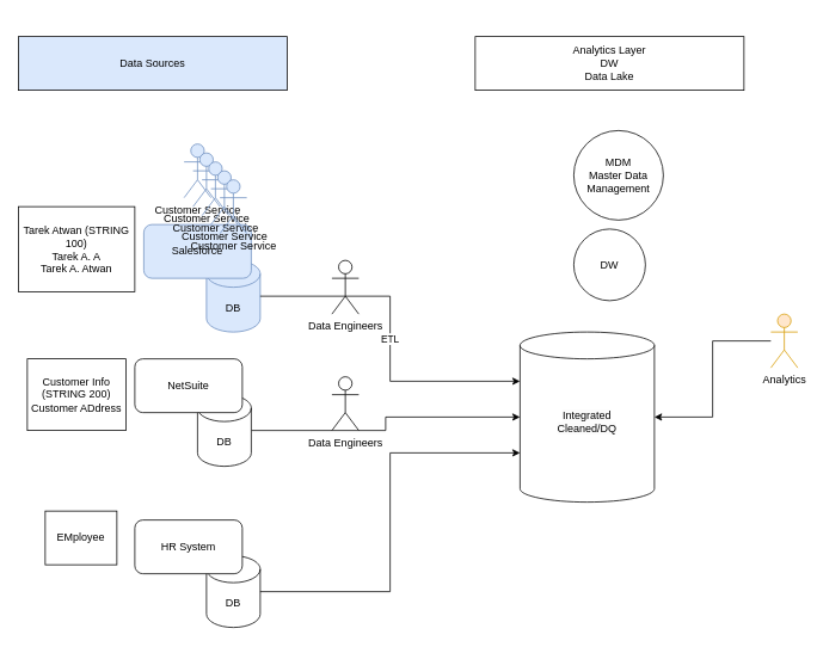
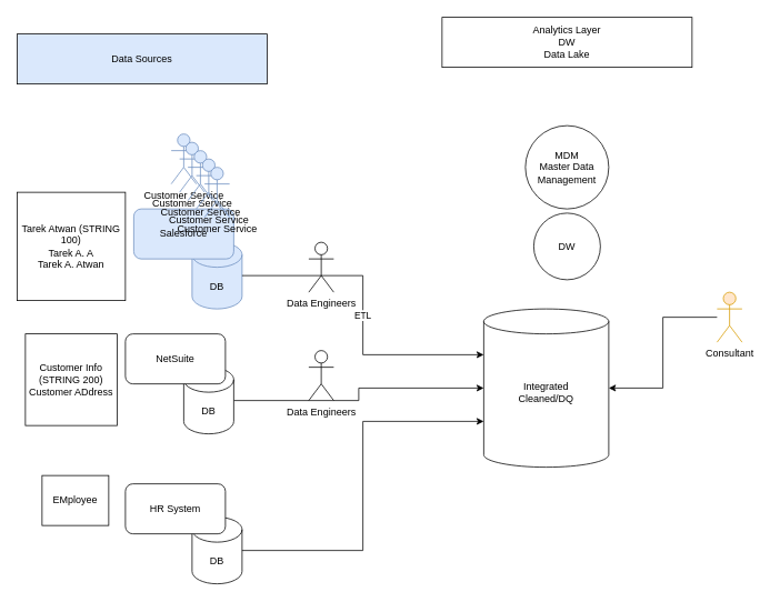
- <mxCell id="27" value="Analytics Layer&lt;br&gt;DW&lt;br&gt;Data Lake" style="rounded=0;whiteSpace=wrap;html=1;" vertex="1" parent="1"><mxGeometry x="530" y="40" width="300" height="60" as="geometry" /></mxCell>
+ <mxCell id="27" value="Analytics Layer&lt;br&gt;DW&lt;br&gt;Data Lake" style="rounded=0;whiteSpace=wrap;html=1;" vertex="1" parent="1"><mxGeometry x="530" y="20" width="300" height="60" as="geometry" /></mxCell>
- <mxCell id="18" value="MDM&lt;br&gt;Master Data Management" style="ellipse;whiteSpace=wrap;html=1;aspect=fixed;" vertex="1" parent="1"><mxGeometry x="640" y="145" width="100" height="100" as="geometry" /></mxCell>
+ <mxCell id="18" value="MDM&lt;br&gt;Master Data Management" style="ellipse;whiteSpace=wrap;html=1;aspect=fixed;" vertex="1" parent="1"><mxGeometry x="630" y="150" width="100" height="100" as="geometry" /></mxCell>
- <mxCell id="14" value="Tarek Atwan (STRING 100)&lt;br&gt;Tarek A. A&lt;br&gt;Tarek A. Atwan" style="whiteSpace=wrap;html=1;aspect=fixed;" vertex="1" parent="1"><mxGeometry x="20" y="230" width="130" height="95" as="geometry" /></mxCell>
+ <mxCell id="14" value="Tarek Atwan (STRING 100)&lt;br&gt;Tarek A. A&lt;br&gt;Tarek A. Atwan" style="whiteSpace=wrap;html=1;aspect=fixed;" vertex="1" parent="1"><mxGeometry x="20" y="230" width="130" height="130" as="geometry" /></mxCell>
- <mxCell id="11" value="Analytics" style="shape=umlActor;verticalLabelPosition=bottom;verticalAlign=top;html=1;outlineConnect=0;fillColor=#ffe6cc;strokeColor=#d79b00;" vertex="1" parent="1"><mxGeometry x="860" y="350" width="30" height="60" as="geometry" /></mxCell>
+ <mxCell id="11" value="Consultant" style="shape=umlActor;verticalLabelPosition=bottom;verticalAlign=top;html=1;outlineConnect=0;fillColor=#ffe6cc;strokeColor=#d79b00;" vertex="1" parent="1"><mxGeometry x="860" y="350" width="30" height="60" as="geometry" /></mxCell>
- <mxCell id="15" value="Customer Info (STRING 200)&lt;br&gt;Customer ADdress" style="whiteSpace=wrap;html=1;aspect=fixed;" vertex="1" parent="1"><mxGeometry x="30" y="400" width="110" height="80" as="geometry" /></mxCell>
+ <mxCell id="15" value="Customer Info (STRING 200)&lt;br&gt;Customer ADdress" style="whiteSpace=wrap;html=1;aspect=fixed;" vertex="1" parent="1"><mxGeometry x="30" y="400" width="110" height="110" as="geometry" /></mxCell>
